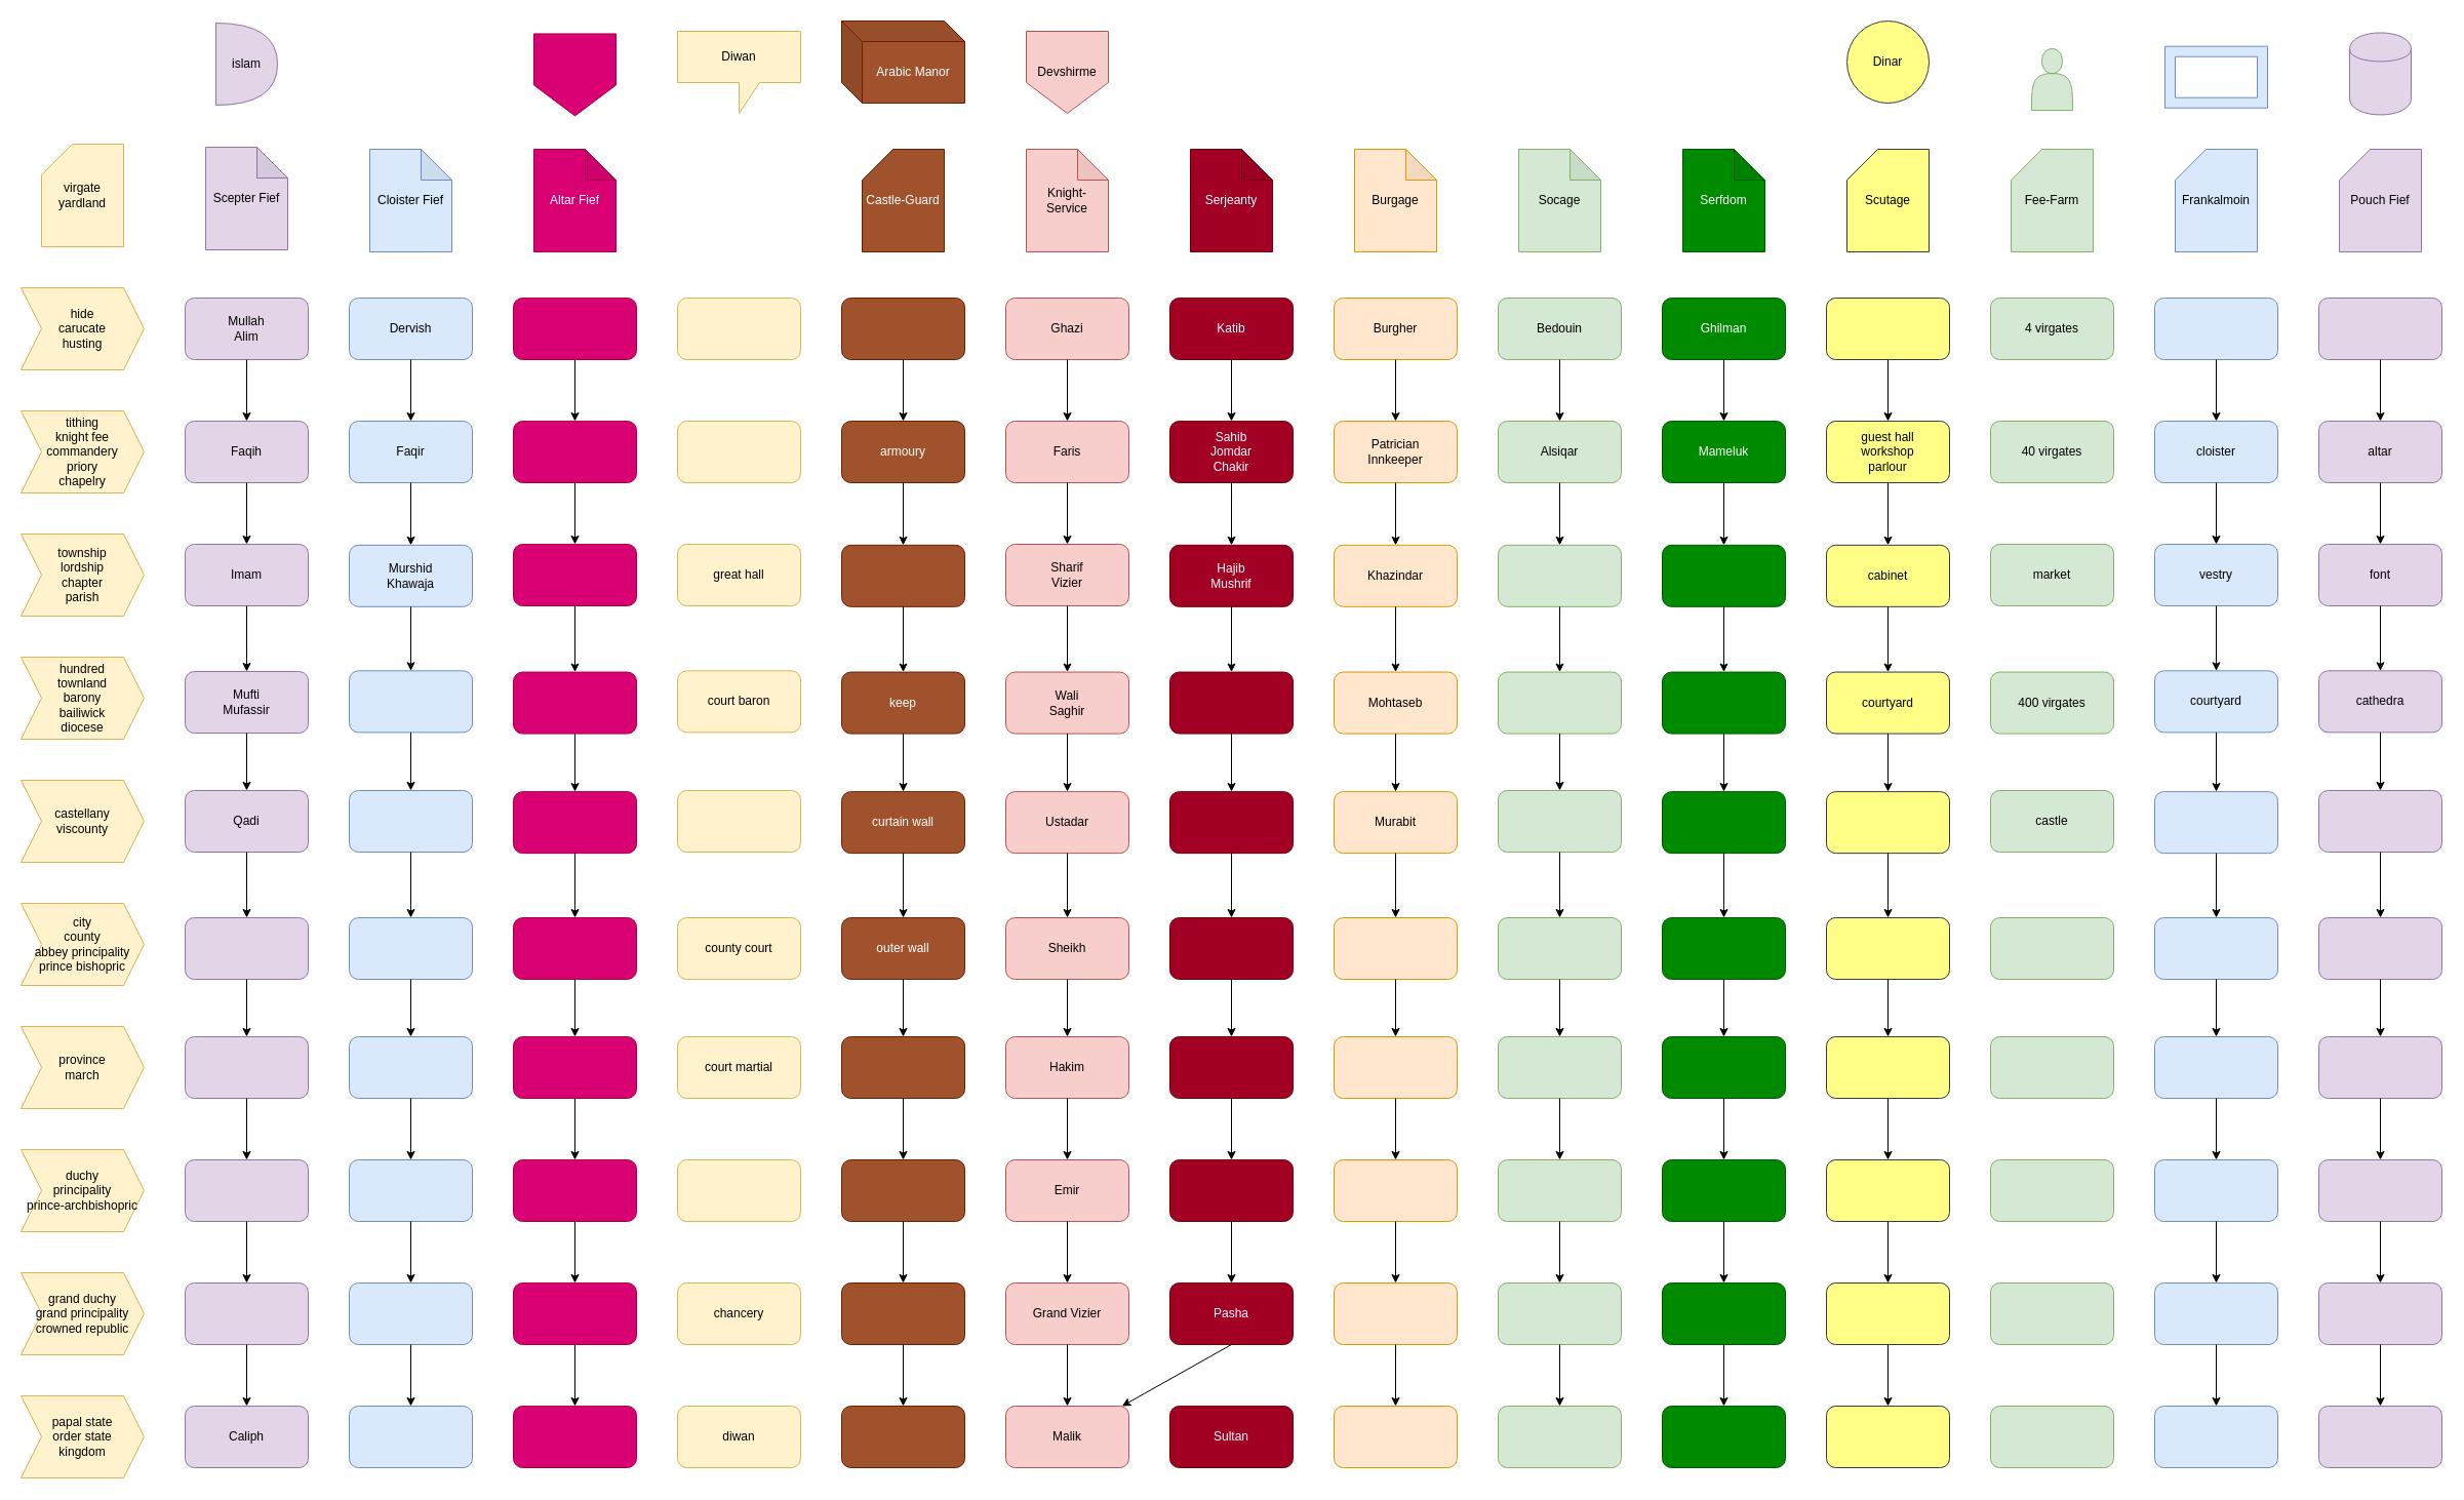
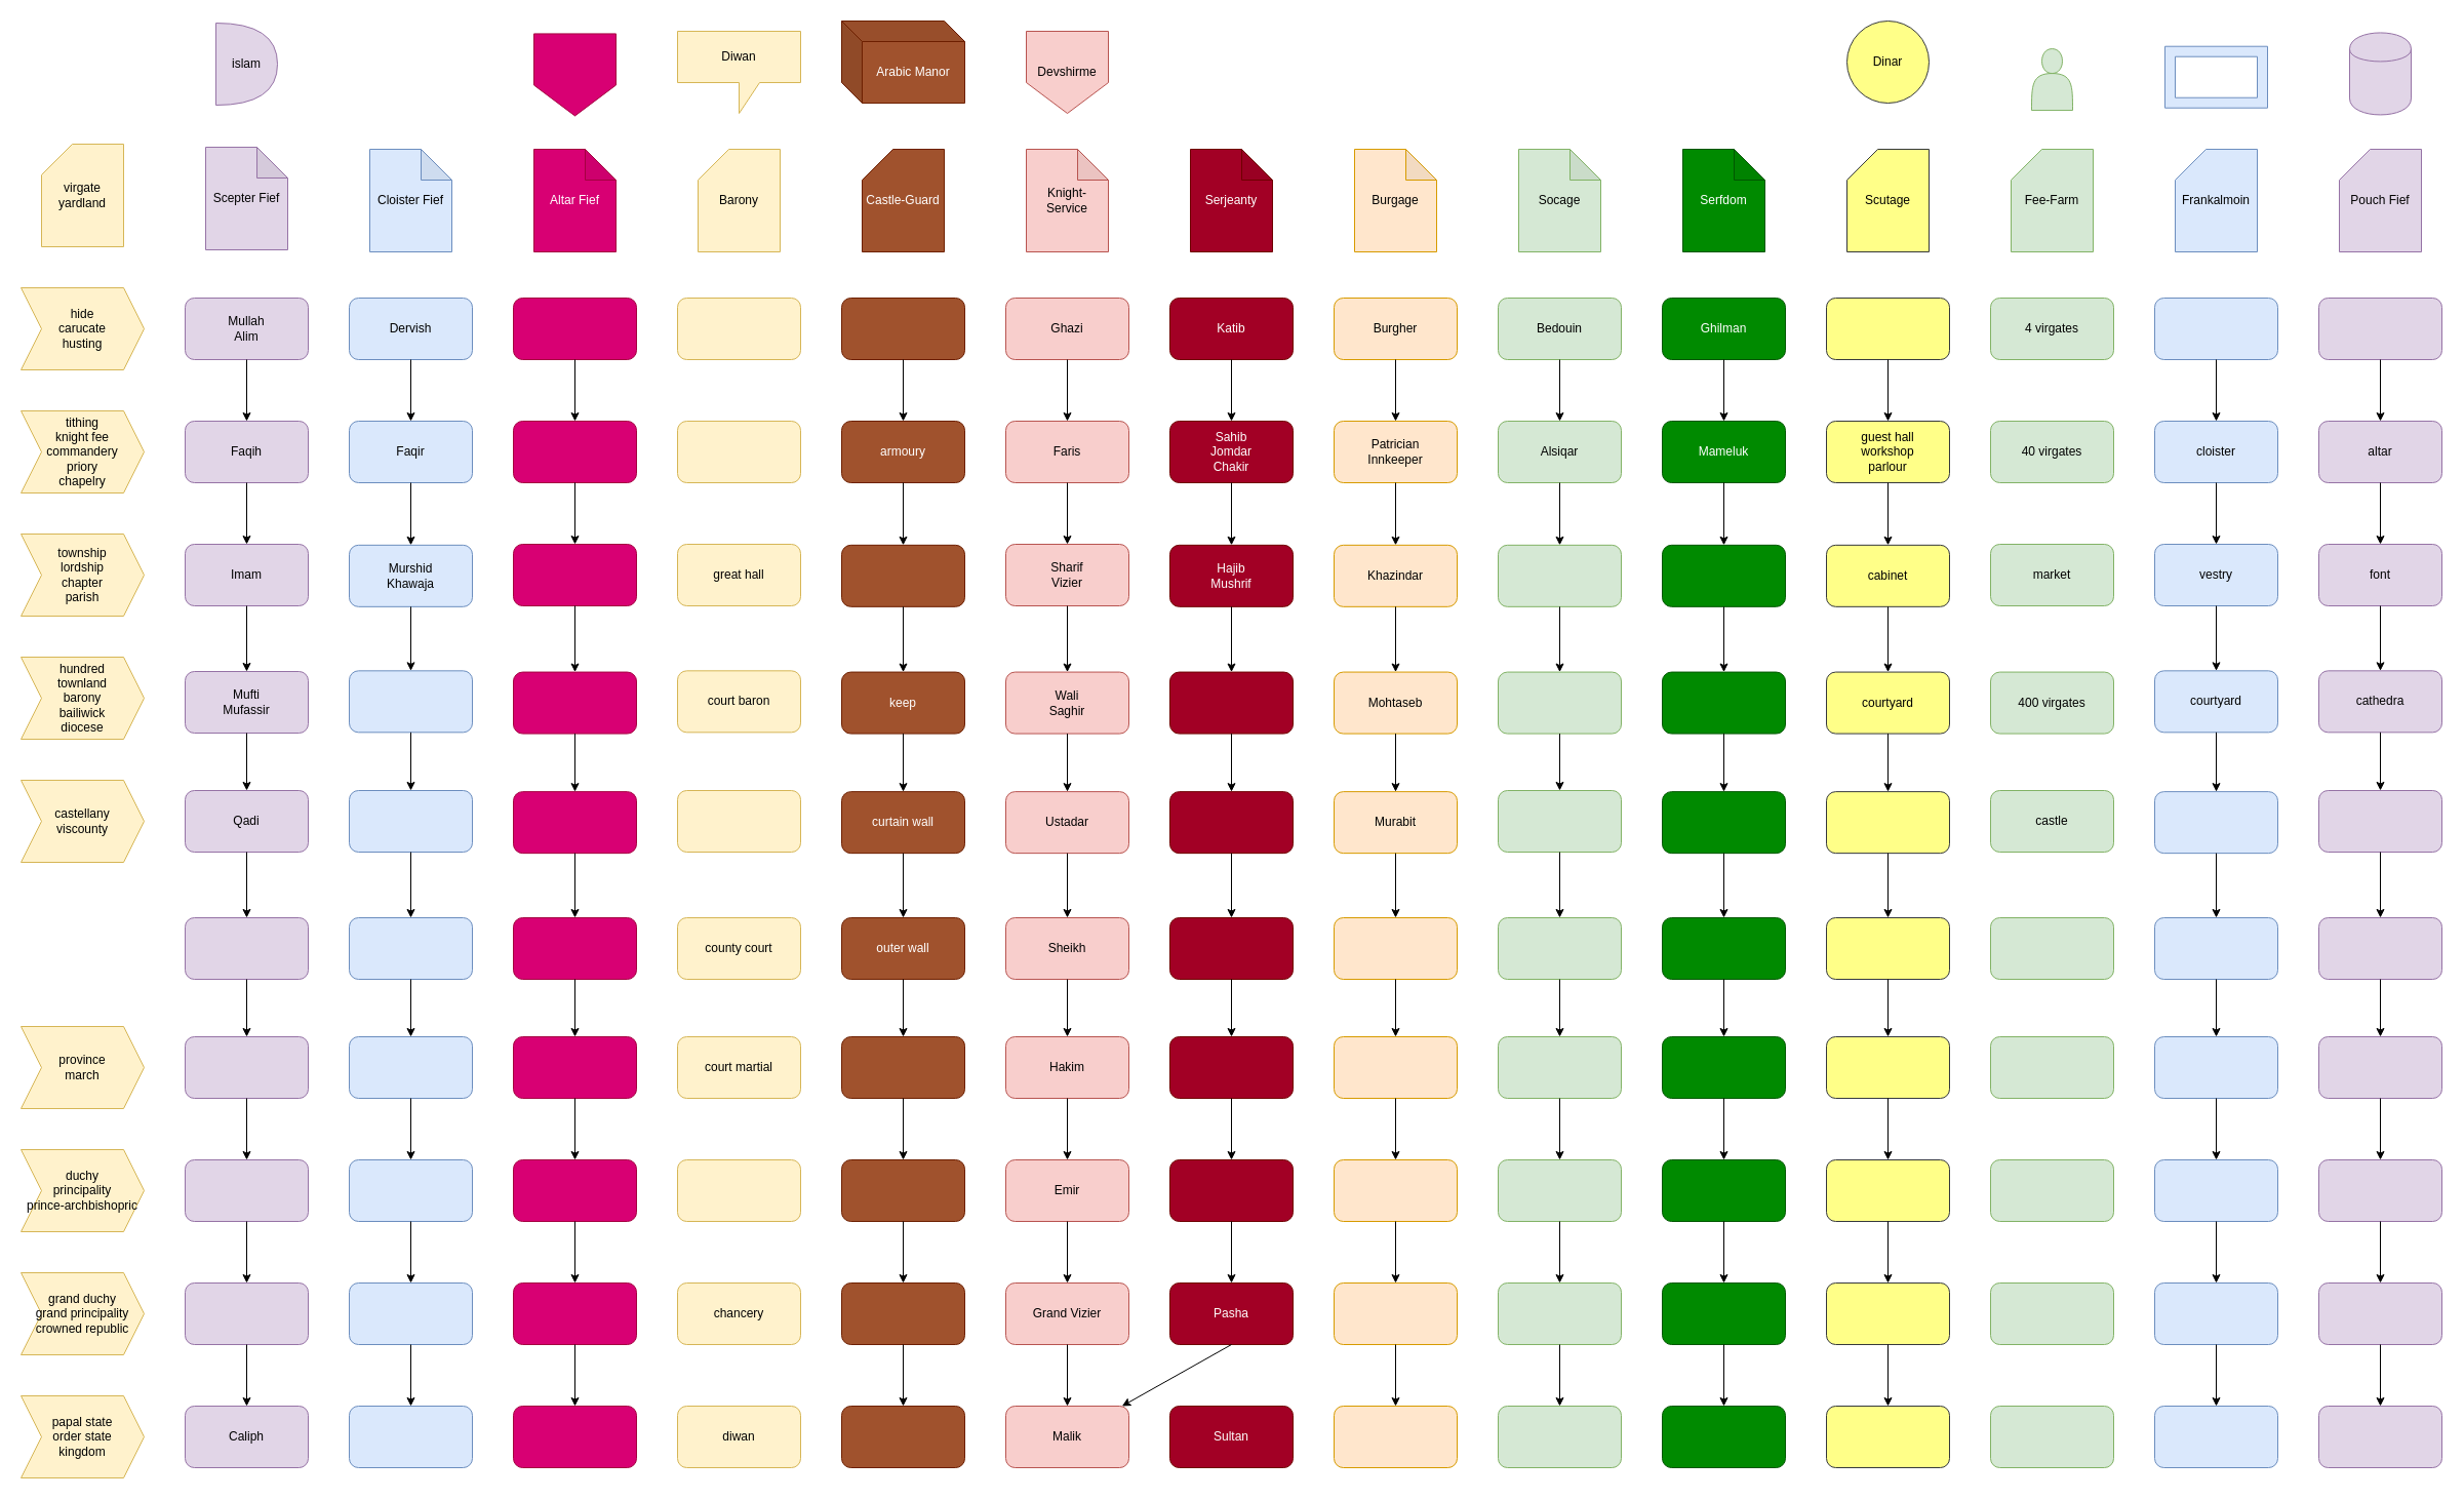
+ <mxCell id="121" value="Barony" style="shape=card;whiteSpace=wrap;html=1;fillColor=#fff2cc;strokeColor=#d6b656;" vertex="1" parent="1"><mxGeometry x="680" y="145" width="80" height="100" as="geometry" /></mxCell>
- <mxCell id="12" value="&lt;div&gt;city&lt;/div&gt;&lt;div&gt;county&lt;/div&gt;&lt;div&gt;abbey principality&lt;/div&gt;&lt;div&gt;prince bishopric&lt;br&gt;&lt;/div&gt;" style="shape=step;perimeter=stepPerimeter;whiteSpace=wrap;html=1;fixedSize=1;fillColor=#fff2cc;strokeColor=#d6b656;" vertex="1" parent="1"><mxGeometry y="880" width="120" height="80" as="geometry" x="20" /></mxCell>
